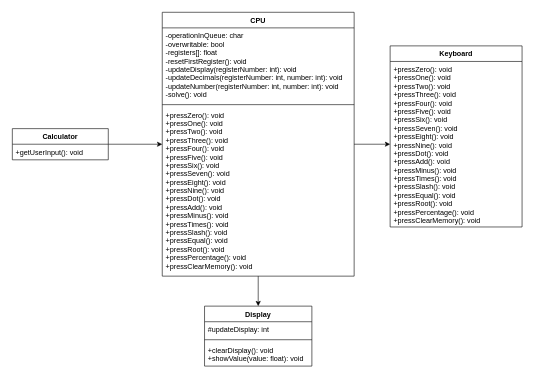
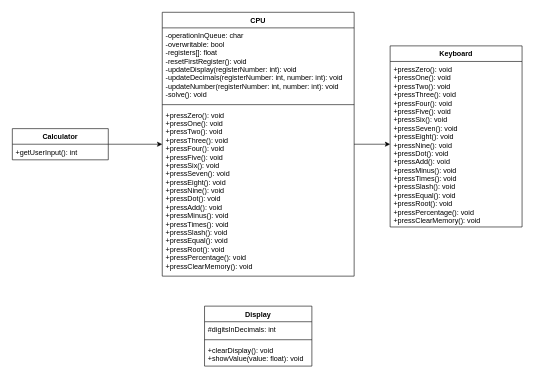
- <mxCell id="16" value="+getUserInput(): void" style="text;strokeColor=none;fillColor=none;align=left;verticalAlign=top;spacingLeft=4;spacingRight=4;overflow=hidden;rotatable=0;points=[[0,0.5],[1,0.5]];portConstraint=eastwest;" vertex="1" parent="15"><mxGeometry y="26" width="160" height="26" as="geometry" /></mxCell>
+ <mxCell id="16" value="+getUserInput(): int" style="text;strokeColor=none;fillColor=none;align=left;verticalAlign=top;spacingLeft=4;spacingRight=4;overflow=hidden;rotatable=0;points=[[0,0.5],[1,0.5]];portConstraint=eastwest;" vertex="1" parent="15"><mxGeometry y="26" width="160" height="26" as="geometry" /></mxCell>
- <mxCell id="8" style="edgeStyle=orthogonalEdgeStyle;rounded=0;orthogonalLoop=1;jettySize=auto;html=1;exitX=0.5;exitY=1;exitDx=0;exitDy=0;entryX=0.5;entryY=0;entryDx=0;entryDy=0;" edge="1" parent="1" source="10" target="2"><mxGeometry relative="1" as="geometry" /></mxCell>
- <mxCell id="3" value="#updateDisplay: int" style="text;strokeColor=none;fillColor=none;align=left;verticalAlign=top;spacingLeft=4;spacingRight=4;overflow=hidden;rotatable=0;points=[[0,0.5],[1,0.5]];portConstraint=eastwest;" vertex="1" parent="2"><mxGeometry y="26" width="179" height="26" as="geometry" /></mxCell>
+ <mxCell id="3" value="#digitsInDecimals: int" style="text;strokeColor=none;fillColor=none;align=left;verticalAlign=top;spacingLeft=4;spacingRight=4;overflow=hidden;rotatable=0;points=[[0,0.5],[1,0.5]];portConstraint=eastwest;" vertex="1" parent="2"><mxGeometry y="26" width="179" height="26" as="geometry" /></mxCell>
